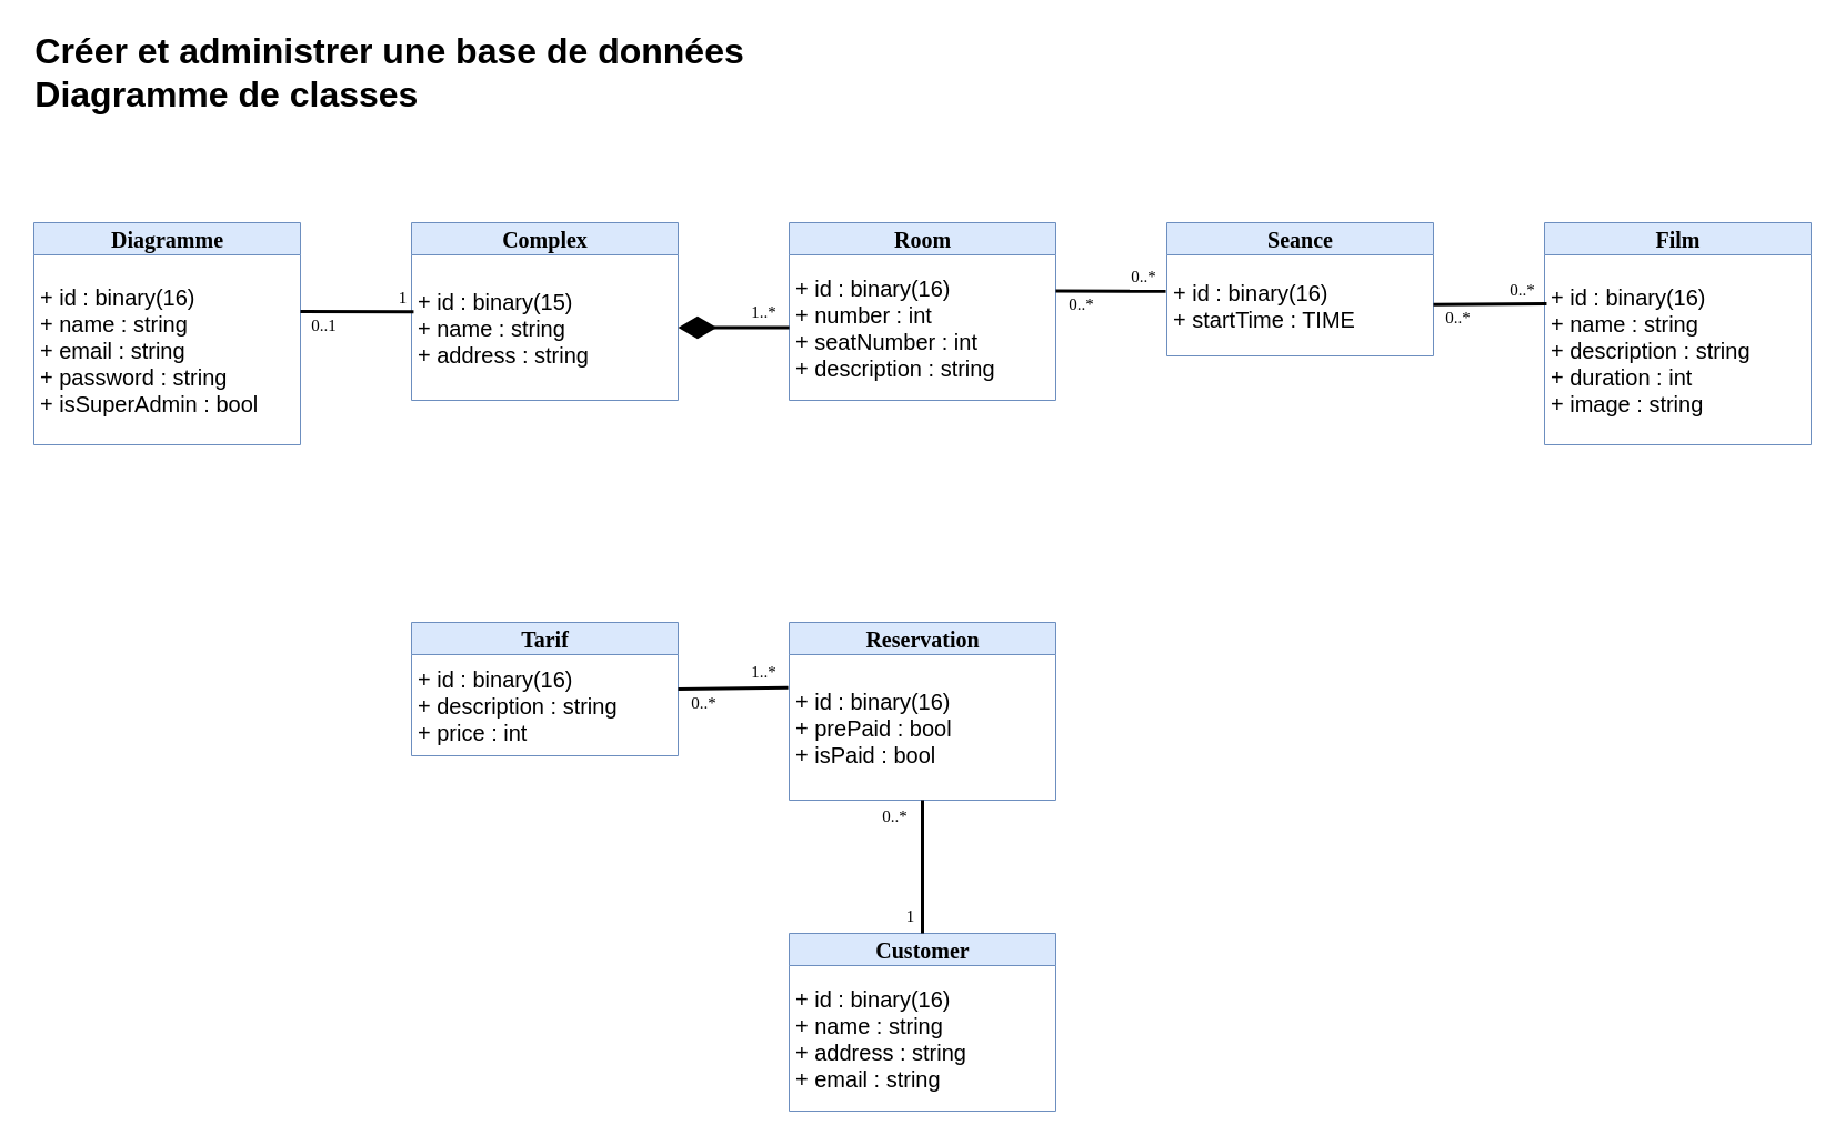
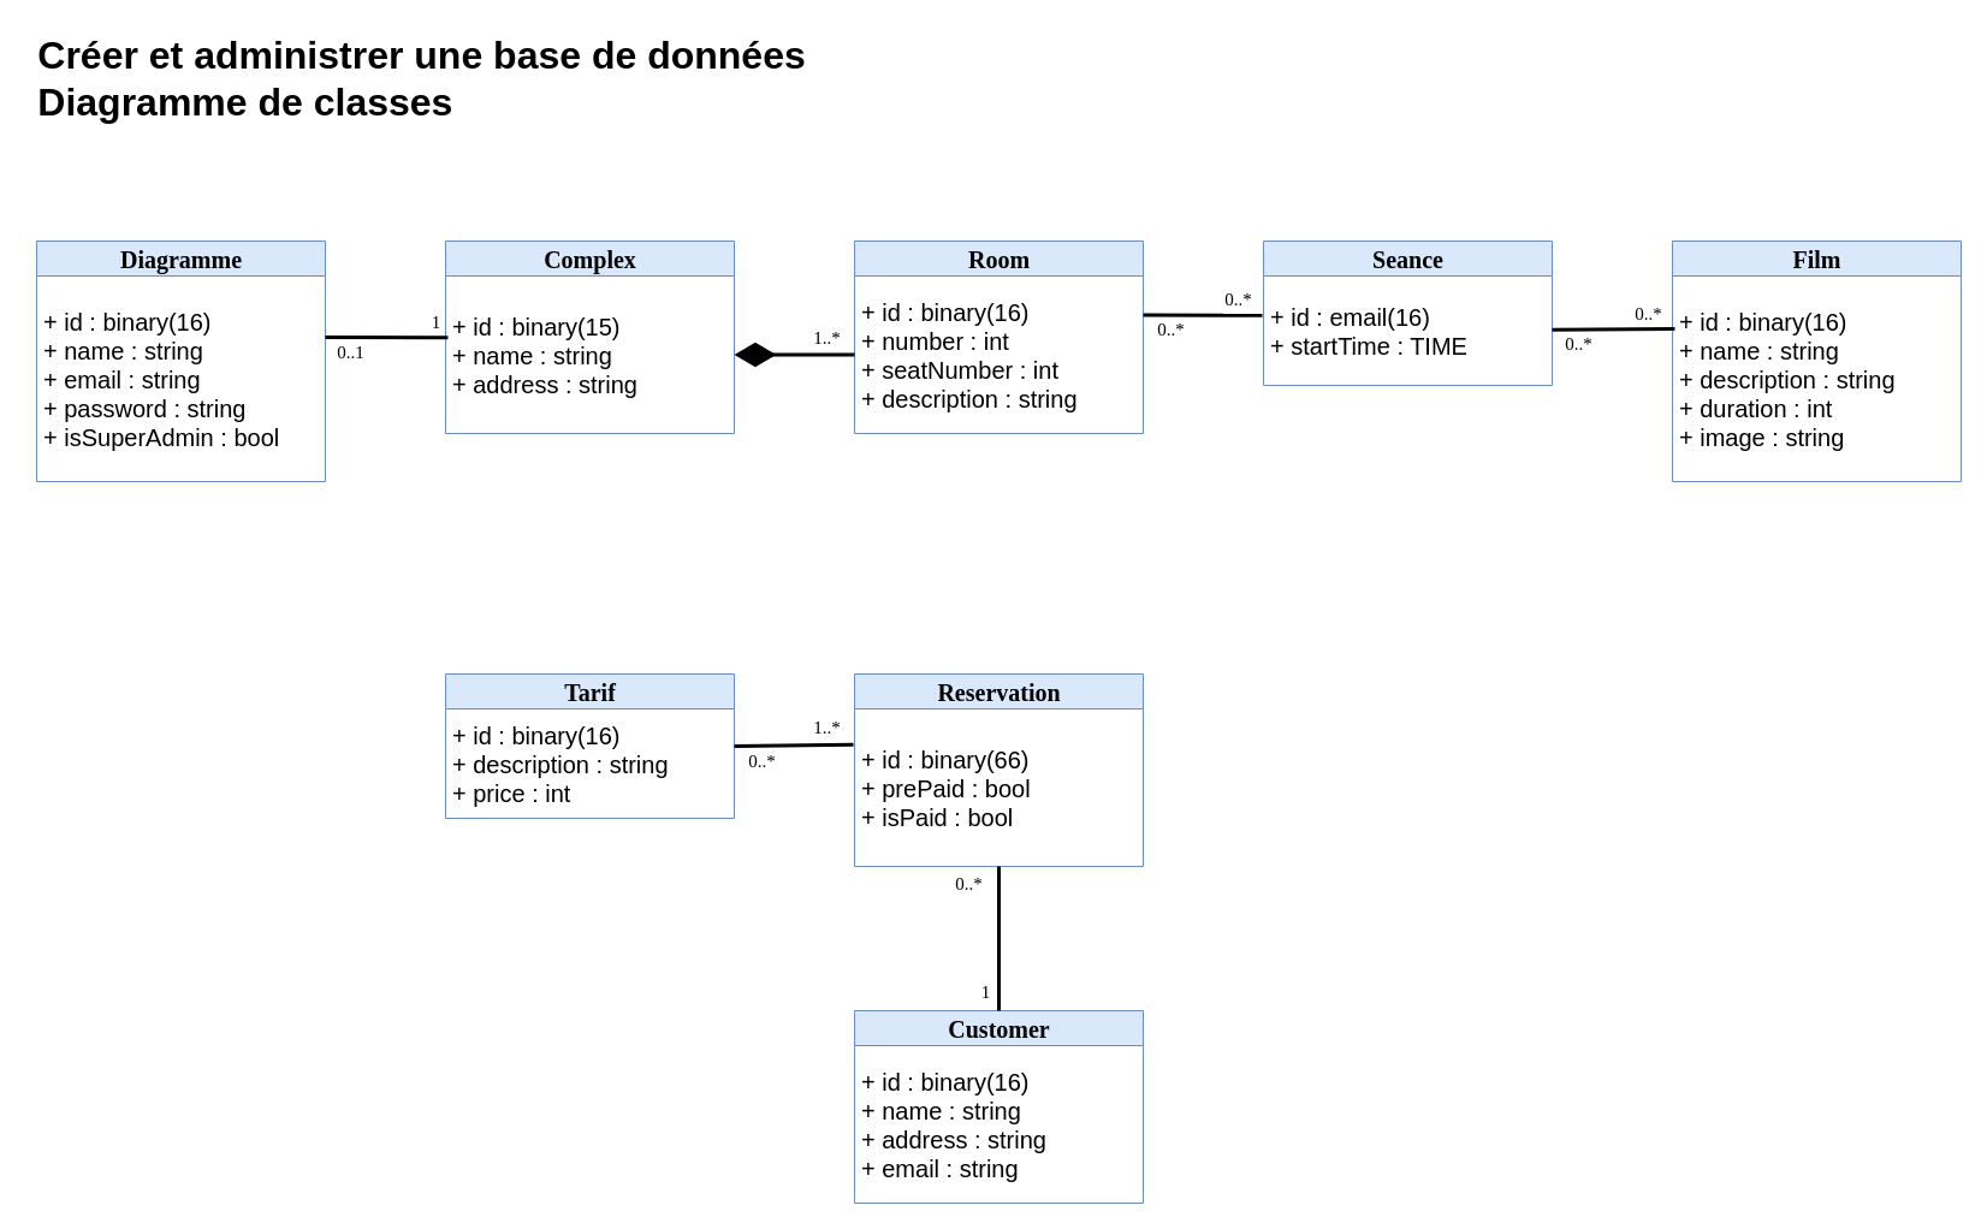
- <mxCell id="9" value="+ id : binary(16)&lt;br style=&quot;font-size: 20px;&quot;&gt;+ startTime : TIME" style="text;html=1;strokeColor=none;fillColor=none;align=left;verticalAlign=middle;spacingLeft=4;spacingRight=4;overflow=hidden;rotatable=0;points=[[0,0.5],[1,0.5]];portConstraint=eastwest;fontSize=20;" vertex="1" parent="8"><mxGeometry y="29" width="240" height="91" as="geometry" /></mxCell>
+ <mxCell id="9" value="+ id : email(16)&lt;br style=&quot;font-size: 20px;&quot;&gt;+ startTime : TIME" style="text;html=1;strokeColor=none;fillColor=none;align=left;verticalAlign=middle;spacingLeft=4;spacingRight=4;overflow=hidden;rotatable=0;points=[[0,0.5],[1,0.5]];portConstraint=eastwest;fontSize=20;" vertex="1" parent="8"><mxGeometry y="29" width="240" height="91" as="geometry" /></mxCell>
- <mxCell id="15" value="+ id : binary(16)&lt;br style=&quot;font-size: 20px;&quot;&gt;+ prePaid : bool&lt;br style=&quot;font-size: 20px;&quot;&gt;+ isPaid : bool" style="text;html=1;strokeColor=none;fillColor=none;align=left;verticalAlign=middle;spacingLeft=4;spacingRight=4;overflow=hidden;rotatable=0;points=[[0,0.5],[1,0.5]];portConstraint=eastwest;fontSize=20;" vertex="1" parent="14"><mxGeometry y="29" width="240" height="131" as="geometry" /></mxCell>
+ <mxCell id="15" value="+ id : binary(66)&lt;br style=&quot;font-size: 20px;&quot;&gt;+ prePaid : bool&lt;br style=&quot;font-size: 20px;&quot;&gt;+ isPaid : bool" style="text;html=1;strokeColor=none;fillColor=none;align=left;verticalAlign=middle;spacingLeft=4;spacingRight=4;overflow=hidden;rotatable=0;points=[[0,0.5],[1,0.5]];portConstraint=eastwest;fontSize=20;" vertex="1" parent="14"><mxGeometry y="29" width="240" height="131" as="geometry" /></mxCell>
